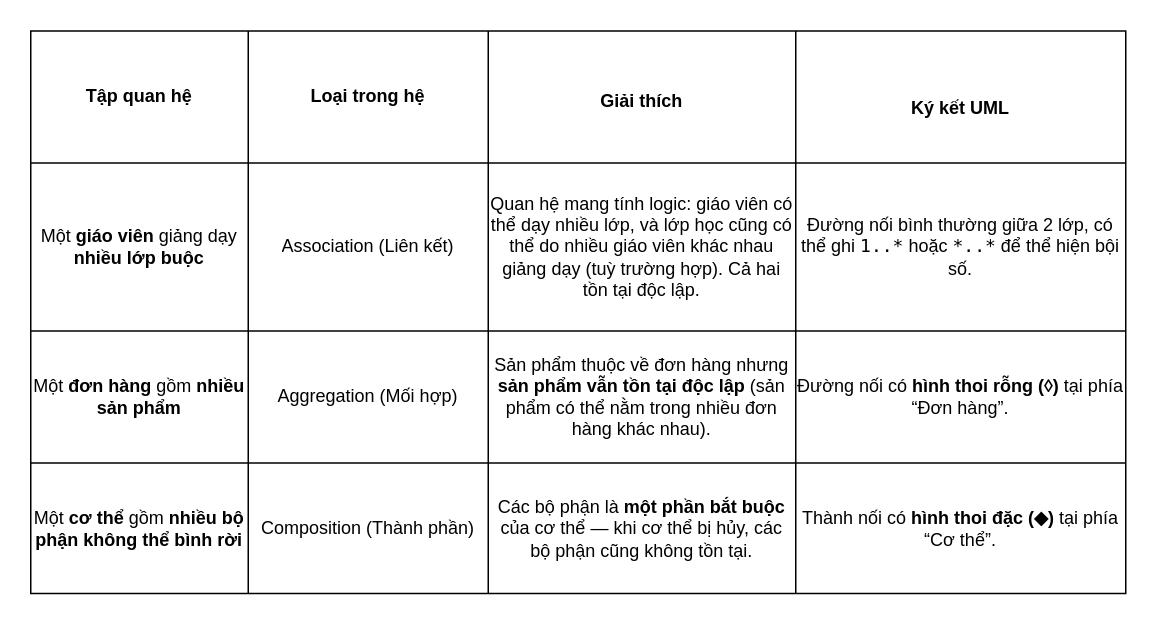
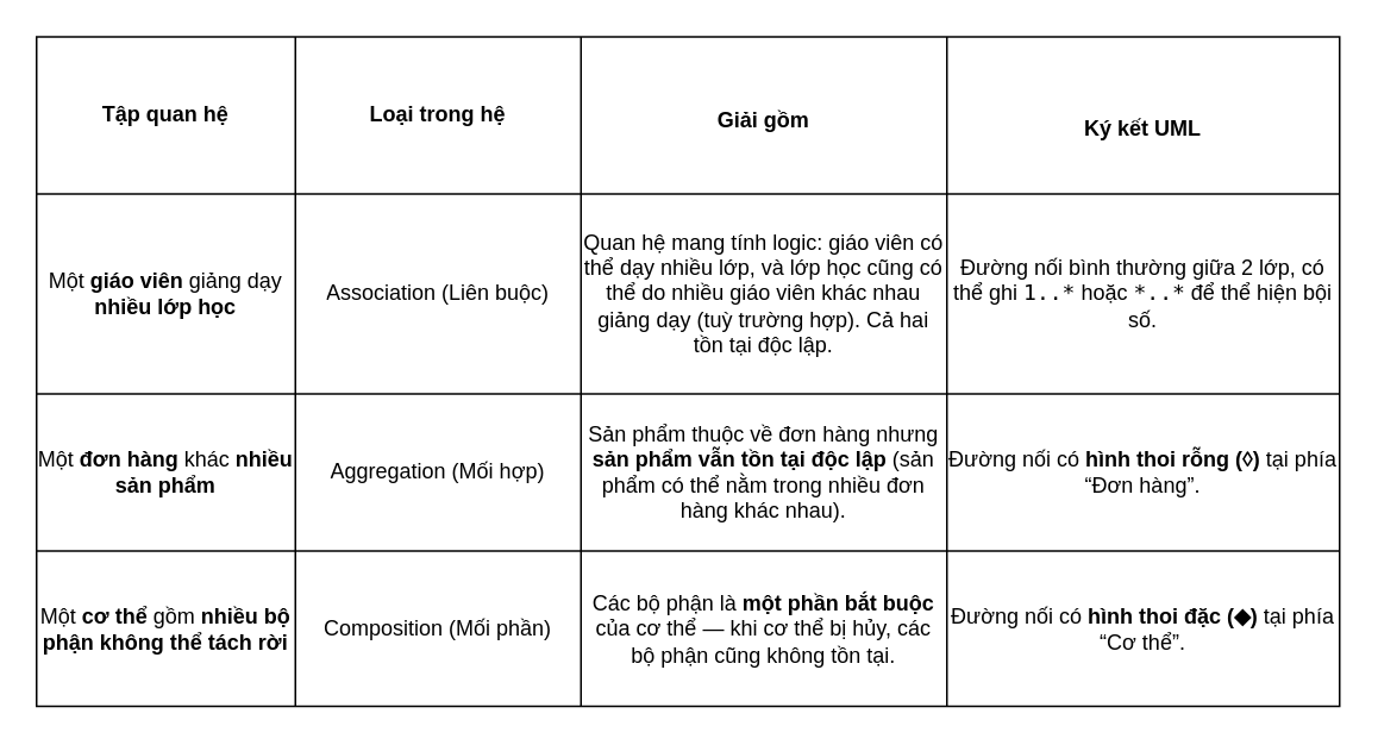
- <mxCell id="6" value="&lt;table&gt;&lt;tbody&gt;&lt;tr&gt;&lt;th data-col-size=&quot;sm&quot; data-end=&quot;179&quot; data-start=&quot;160&quot;&gt;&lt;strong data-end=&quot;178&quot; data-start=&quot;162&quot;&gt;&lt;/strong&gt;&lt;/th&gt;&lt;/tr&gt;&lt;/tbody&gt;&lt;/table&gt;&lt;table&gt;&lt;tbody&gt;&lt;tr&gt;&lt;th data-col-size=&quot;lg&quot; data-end=&quot;196&quot; data-start=&quot;179&quot;&gt;&lt;strong data-end=&quot;195&quot; data-start=&quot;181&quot;&gt;Giải thích&lt;/strong&gt;&lt;/th&gt;&lt;/tr&gt;&lt;/tbody&gt;&lt;/table&gt;" style="shape=partialRectangle;html=1;whiteSpace=wrap;connectable=0;strokeColor=inherit;overflow=hidden;fillColor=none;top=0;left=0;bottom=0;right=0;pointerEvents=1;" parent="3" vertex="1"><mxGeometry x="305" width="205" height="88" as="geometry"><mxRectangle width="205" height="88" as="alternateBounds" /></mxGeometry></mxCell>
+ <mxCell id="6" value="&lt;table&gt;&lt;tbody&gt;&lt;tr&gt;&lt;th data-col-size=&quot;sm&quot; data-end=&quot;179&quot; data-start=&quot;160&quot;&gt;&lt;strong data-end=&quot;178&quot; data-start=&quot;162&quot;&gt;&lt;/strong&gt;&lt;/th&gt;&lt;/tr&gt;&lt;/tbody&gt;&lt;/table&gt;&lt;table&gt;&lt;tbody&gt;&lt;tr&gt;&lt;th data-col-size=&quot;lg&quot; data-end=&quot;196&quot; data-start=&quot;179&quot;&gt;&lt;strong data-end=&quot;195&quot; data-start=&quot;181&quot;&gt;Giải gồm&lt;/strong&gt;&lt;/th&gt;&lt;/tr&gt;&lt;/tbody&gt;&lt;/table&gt;" style="shape=partialRectangle;html=1;whiteSpace=wrap;connectable=0;strokeColor=inherit;overflow=hidden;fillColor=none;top=0;left=0;bottom=0;right=0;pointerEvents=1;" parent="3" vertex="1"><mxGeometry x="305" width="205" height="88" as="geometry"><mxRectangle width="205" height="88" as="alternateBounds" /></mxGeometry></mxCell>
- <mxCell id="9" value="Một &lt;strong data-end=&quot;311&quot; data-start=&quot;298&quot;&gt;giáo viên&lt;/strong&gt; giảng dạy &lt;strong data-end=&quot;339&quot; data-start=&quot;322&quot;&gt;nhiều lớp buộc&lt;/strong&gt;" style="shape=partialRectangle;html=1;whiteSpace=wrap;connectable=0;strokeColor=inherit;overflow=hidden;fillColor=none;top=0;left=0;bottom=0;right=0;pointerEvents=1;" parent="8" vertex="1"><mxGeometry width="145" height="112" as="geometry"><mxRectangle width="145" height="112" as="alternateBounds" /></mxGeometry></mxCell>
+ <mxCell id="9" value="Một &lt;strong data-end=&quot;311&quot; data-start=&quot;298&quot;&gt;giáo viên&lt;/strong&gt; giảng dạy &lt;strong data-end=&quot;339&quot; data-start=&quot;322&quot;&gt;nhiều lớp học&lt;/strong&gt;" style="shape=partialRectangle;html=1;whiteSpace=wrap;connectable=0;strokeColor=inherit;overflow=hidden;fillColor=none;top=0;left=0;bottom=0;right=0;pointerEvents=1;" parent="8" vertex="1"><mxGeometry width="145" height="112" as="geometry"><mxRectangle width="145" height="112" as="alternateBounds" /></mxGeometry></mxCell>
- <mxCell id="10" value="Association (Liên kết)" style="shape=partialRectangle;html=1;whiteSpace=wrap;connectable=0;strokeColor=inherit;overflow=hidden;fillColor=none;top=0;left=0;bottom=0;right=0;pointerEvents=1;" parent="8" vertex="1"><mxGeometry x="145" width="160" height="112" as="geometry"><mxRectangle width="160" height="112" as="alternateBounds" /></mxGeometry></mxCell>
+ <mxCell id="10" value="Association (Liên buộc)" style="shape=partialRectangle;html=1;whiteSpace=wrap;connectable=0;strokeColor=inherit;overflow=hidden;fillColor=none;top=0;left=0;bottom=0;right=0;pointerEvents=1;" parent="8" vertex="1"><mxGeometry x="145" width="160" height="112" as="geometry"><mxRectangle width="160" height="112" as="alternateBounds" /></mxGeometry></mxCell>
- <mxCell id="14" value="Một &lt;strong data-end=&quot;638&quot; data-start=&quot;626&quot;&gt;đơn hàng&lt;/strong&gt; gồm &lt;strong data-end=&quot;661&quot; data-start=&quot;643&quot;&gt;nhiều sản phẩm&lt;/strong&gt;" style="shape=partialRectangle;html=1;whiteSpace=wrap;connectable=0;strokeColor=inherit;overflow=hidden;fillColor=none;top=0;left=0;bottom=0;right=0;pointerEvents=1;" parent="13" vertex="1"><mxGeometry width="145" height="88" as="geometry"><mxRectangle width="145" height="88" as="alternateBounds" /></mxGeometry></mxCell>
+ <mxCell id="14" value="Một &lt;strong data-end=&quot;638&quot; data-start=&quot;626&quot;&gt;đơn hàng&lt;/strong&gt; khác &lt;strong data-end=&quot;661&quot; data-start=&quot;643&quot;&gt;nhiều sản phẩm&lt;/strong&gt;" style="shape=partialRectangle;html=1;whiteSpace=wrap;connectable=0;strokeColor=inherit;overflow=hidden;fillColor=none;top=0;left=0;bottom=0;right=0;pointerEvents=1;" parent="13" vertex="1"><mxGeometry width="145" height="88" as="geometry"><mxRectangle width="145" height="88" as="alternateBounds" /></mxGeometry></mxCell>
- <mxCell id="19" value="Một &lt;strong data-end=&quot;889&quot; data-start=&quot;879&quot;&gt;cơ thể&lt;/strong&gt; gồm &lt;strong data-end=&quot;930&quot; data-start=&quot;894&quot;&gt;nhiều bộ phận không thể bình rời&lt;/strong&gt;" style="shape=partialRectangle;html=1;whiteSpace=wrap;connectable=0;strokeColor=inherit;overflow=hidden;fillColor=none;top=0;left=0;bottom=0;right=0;pointerEvents=1;" parent="18" vertex="1"><mxGeometry width="145" height="87" as="geometry"><mxRectangle width="145" height="87" as="alternateBounds" /></mxGeometry></mxCell>
+ <mxCell id="19" value="Một &lt;strong data-end=&quot;889&quot; data-start=&quot;879&quot;&gt;cơ thể&lt;/strong&gt; gồm &lt;strong data-end=&quot;930&quot; data-start=&quot;894&quot;&gt;nhiều bộ phận không thể tách rời&lt;/strong&gt;" style="shape=partialRectangle;html=1;whiteSpace=wrap;connectable=0;strokeColor=inherit;overflow=hidden;fillColor=none;top=0;left=0;bottom=0;right=0;pointerEvents=1;" parent="18" vertex="1"><mxGeometry width="145" height="87" as="geometry"><mxRectangle width="145" height="87" as="alternateBounds" /></mxGeometry></mxCell>
- <mxCell id="20" value="Composition (Thành phần)" style="shape=partialRectangle;html=1;whiteSpace=wrap;connectable=0;strokeColor=inherit;overflow=hidden;fillColor=none;top=0;left=0;bottom=0;right=0;pointerEvents=1;" parent="18" vertex="1"><mxGeometry x="145" width="160" height="87" as="geometry"><mxRectangle width="160" height="87" as="alternateBounds" /></mxGeometry></mxCell>
+ <mxCell id="20" value="Composition (Mối phần)" style="shape=partialRectangle;html=1;whiteSpace=wrap;connectable=0;strokeColor=inherit;overflow=hidden;fillColor=none;top=0;left=0;bottom=0;right=0;pointerEvents=1;" parent="18" vertex="1"><mxGeometry x="145" width="160" height="87" as="geometry"><mxRectangle width="160" height="87" as="alternateBounds" /></mxGeometry></mxCell>
- <mxCell id="22" value="Thành nối có &lt;strong data-end=&quot;1101&quot; data-start=&quot;1080&quot;&gt;hình thoi đặc (◆)&lt;/strong&gt; tại phía “Cơ thể”." style="shape=partialRectangle;html=1;whiteSpace=wrap;connectable=0;strokeColor=inherit;overflow=hidden;fillColor=none;top=0;left=0;bottom=0;right=0;pointerEvents=1;" parent="18" vertex="1"><mxGeometry x="510" width="220" height="87" as="geometry"><mxRectangle width="220" height="87" as="alternateBounds" /></mxGeometry></mxCell>
+ <mxCell id="22" value="Đường nối có &lt;strong data-end=&quot;1101&quot; data-start=&quot;1080&quot;&gt;hình thoi đặc (◆)&lt;/strong&gt; tại phía “Cơ thể”." style="shape=partialRectangle;html=1;whiteSpace=wrap;connectable=0;strokeColor=inherit;overflow=hidden;fillColor=none;top=0;left=0;bottom=0;right=0;pointerEvents=1;" parent="18" vertex="1"><mxGeometry x="510" width="220" height="87" as="geometry"><mxRectangle width="220" height="87" as="alternateBounds" /></mxGeometry></mxCell>
